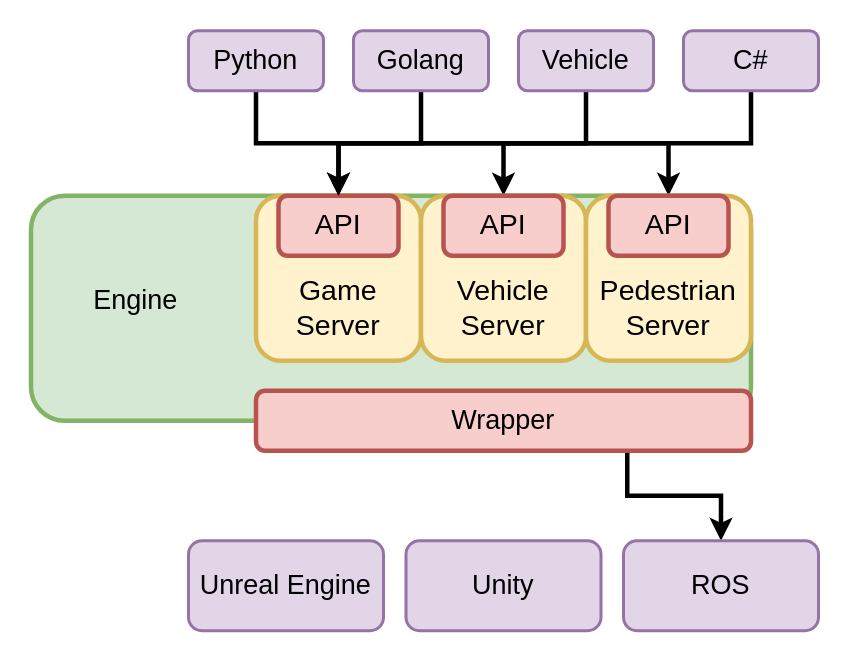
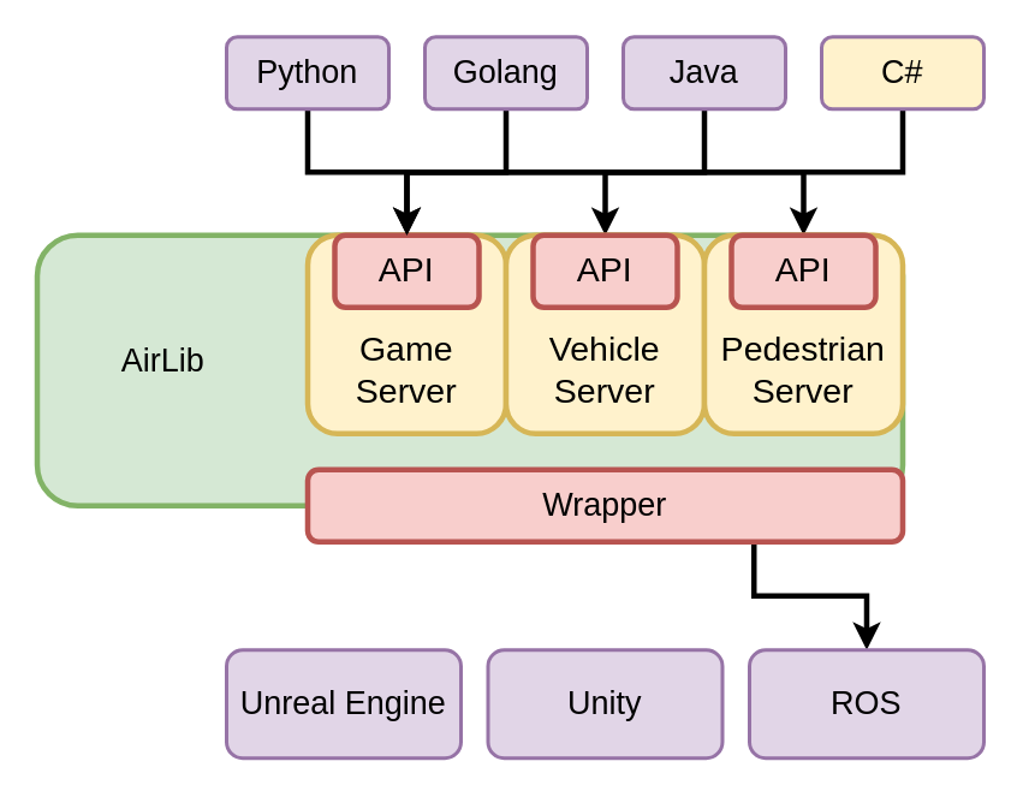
- <mxCell id="18" value="Vehicle" style="rounded=1;whiteSpace=wrap;html=1;strokeWidth=2;fontSize=18;fillColor=#e1d5e7;strokeColor=#9673a6;" vertex="1" parent="1"><mxGeometry x="345" y="20" width="90" height="40" as="geometry" /></mxCell>
+ <mxCell id="18" value="Java" style="rounded=1;whiteSpace=wrap;html=1;strokeWidth=2;fontSize=18;fillColor=#e1d5e7;strokeColor=#9673a6;" vertex="1" parent="1"><mxGeometry x="345" y="20" width="90" height="40" as="geometry" /></mxCell>
- <mxCell id="20" value="C#" style="rounded=1;whiteSpace=wrap;html=1;strokeWidth=2;fontSize=18;fillColor=#e1d5e7;strokeColor=#9673a6;" vertex="1" parent="1"><mxGeometry x="455" y="20" width="90" height="40" as="geometry" /></mxCell>
+ <mxCell id="20" value="C#" style="rounded=1;whiteSpace=wrap;html=1;strokeWidth=2;fontSize=18;fillColor=#fff2cc;strokeColor=#9673a6;" vertex="1" parent="1"><mxGeometry x="455" y="20" width="90" height="40" as="geometry" /></mxCell>
- <mxCell id="8" value="Engine" style="text;html=1;strokeColor=none;fillColor=none;align=center;verticalAlign=middle;whiteSpace=wrap;rounded=0;fontSize=18;strokeWidth=3;" vertex="1" parent="1"><mxGeometry x="70" y="190" width="40" height="20" as="geometry" /></mxCell>
+ <mxCell id="8" value="AirLib" style="text;html=1;strokeColor=none;fillColor=none;align=center;verticalAlign=middle;whiteSpace=wrap;rounded=0;fontSize=18;strokeWidth=3;" vertex="1" parent="1"><mxGeometry x="70" y="190" width="40" height="20" as="geometry" /></mxCell>
